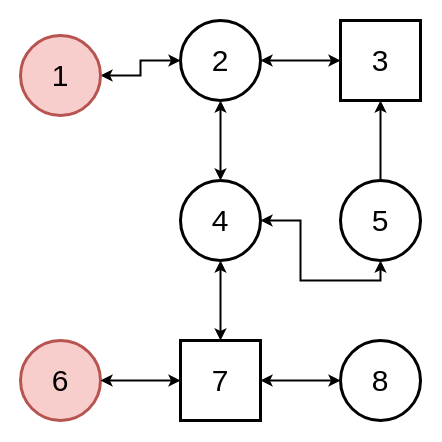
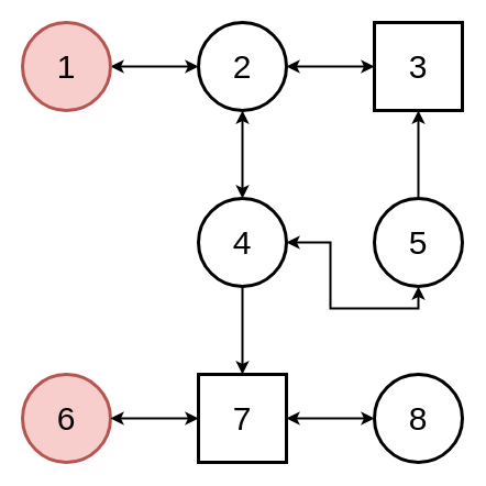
- <mxCell id="3" value="1" style="ellipse;whiteSpace=wrap;html=1;aspect=fixed;strokeWidth=3;fontSize=30;fillColor=#f8cecc;strokeColor=#b85450;" vertex="1" parent="1"><mxGeometry x="20" y="35" width="80" height="80" as="geometry" /></mxCell>
+ <mxCell id="3" value="1" style="ellipse;whiteSpace=wrap;html=1;aspect=fixed;strokeWidth=3;fontSize=30;fillColor=#f8cecc;strokeColor=#b85450;" vertex="1" parent="1"><mxGeometry x="20" y="20" width="80" height="80" as="geometry" /></mxCell>
- <mxCell id="13" style="edgeStyle=orthogonalEdgeStyle;rounded=0;orthogonalLoop=1;jettySize=auto;html=1;exitX=0.5;exitY=0;exitDx=0;exitDy=0;entryX=0.5;entryY=1;entryDx=0;entryDy=0;startArrow=classic;startFill=1;strokeWidth=2;fontSize=30;" edge="1" parent="1" source="15" target="7"><mxGeometry relative="1" as="geometry" /></mxCell>
+ <mxCell id="13" style="edgeStyle=orthogonalEdgeStyle;rounded=0;orthogonalLoop=1;jettySize=auto;html=1;exitX=0.5;exitY=0;exitDx=0;exitDy=0;entryX=0.5;entryY=1;entryDx=0;entryDy=0;startArrow=classic;startFill=1;strokeWidth=2;fontSize=30;endArrow=none;" edge="1" parent="1" source="15" target="7"><mxGeometry relative="1" as="geometry" /></mxCell>
